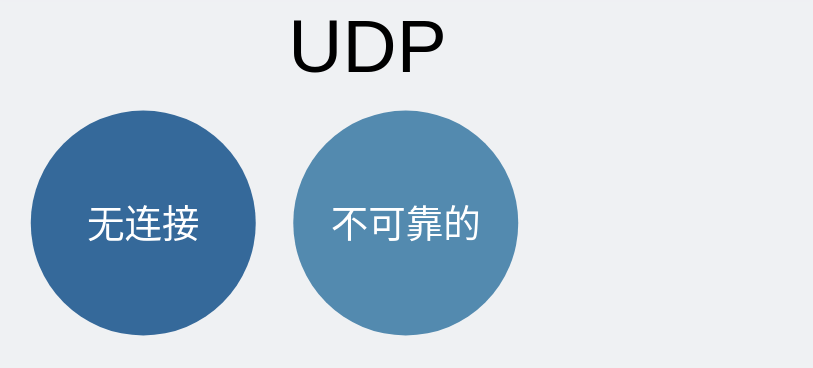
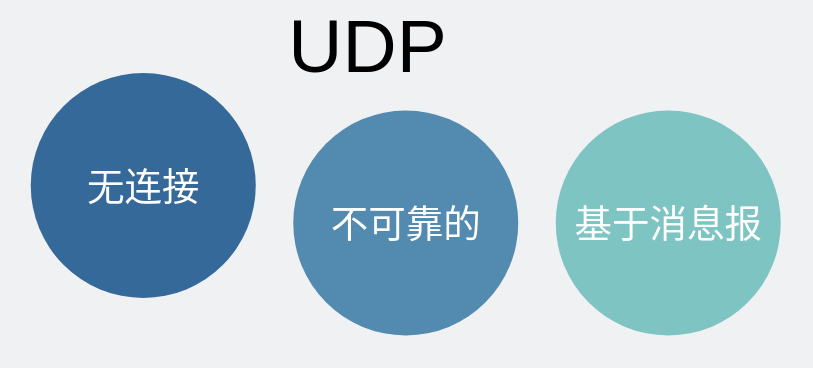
- <mxCell id="4" value="无连接" style="ellipse;strokeColor=none;html=1;fontColor=#FFFFFF;fontSize=25;shadow=0;fillColor=#35699A;" vertex="1" parent="1"><mxGeometry x="20" y="73" width="150" height="150" as="geometry" /></mxCell>
+ <mxCell id="4" value="无连接" style="ellipse;strokeColor=none;html=1;fontColor=#FFFFFF;fontSize=25;shadow=0;fillColor=#35699A;" vertex="1" parent="1"><mxGeometry x="20" y="48" width="150" height="150" as="geometry" /></mxCell>
+ <mxCell id="3" value="基于消息报" style="ellipse;strokeColor=none;html=1;fontColor=#FFFFFF;fontSize=25;shadow=0;fillColor=#7EC4C3;" vertex="1" parent="1"><mxGeometry x="370" y="73" width="150" height="150" as="geometry" /></mxCell>
